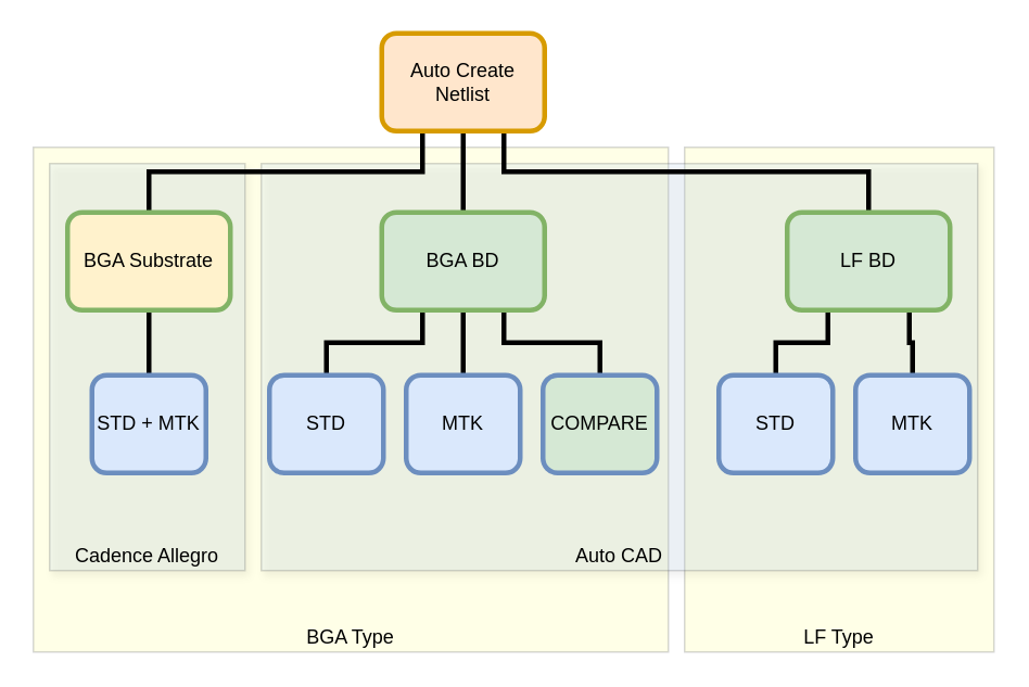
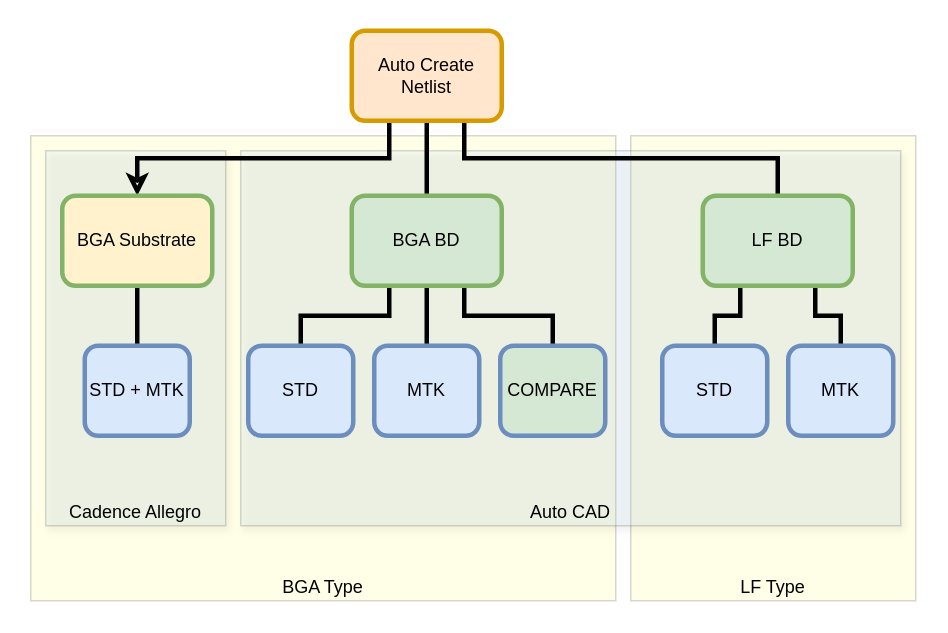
- <mxCell id="11" style="edgeStyle=orthogonalEdgeStyle;rounded=0;orthogonalLoop=1;jettySize=auto;html=1;exitX=0.25;exitY=1;exitDx=0;exitDy=0;entryX=0.5;entryY=0;entryDx=0;entryDy=0;strokeWidth=3;endFill=0;endArrow=none;" edge="1" parent="1" source="12" target="14"><mxGeometry relative="1" as="geometry" /></mxCell>
+ <mxCell id="11" style="edgeStyle=orthogonalEdgeStyle;rounded=0;orthogonalLoop=1;jettySize=auto;html=1;exitX=0.25;exitY=1;exitDx=0;exitDy=0;entryX=0.5;entryY=0;entryDx=0;entryDy=0;strokeWidth=3;endFill=0;endArrow=classic;" edge="1" parent="1" source="12" target="14"><mxGeometry relative="1" as="geometry" /></mxCell>
- <mxCell id="21" value="LF BD" style="rounded=1;whiteSpace=wrap;html=1;fillColor=#d5e8d4;strokeColor=#82b366;strokeWidth=3;" vertex="1" parent="1"><mxGeometry x="483" y="130" width="100" height="60" as="geometry" /></mxCell>
+ <mxCell id="21" value="LF BD" style="rounded=1;whiteSpace=wrap;html=1;fillColor=#d5e8d4;strokeColor=#82b366;strokeWidth=3;" vertex="1" parent="1"><mxGeometry x="468" y="130" width="100" height="60" as="geometry" /></mxCell>
